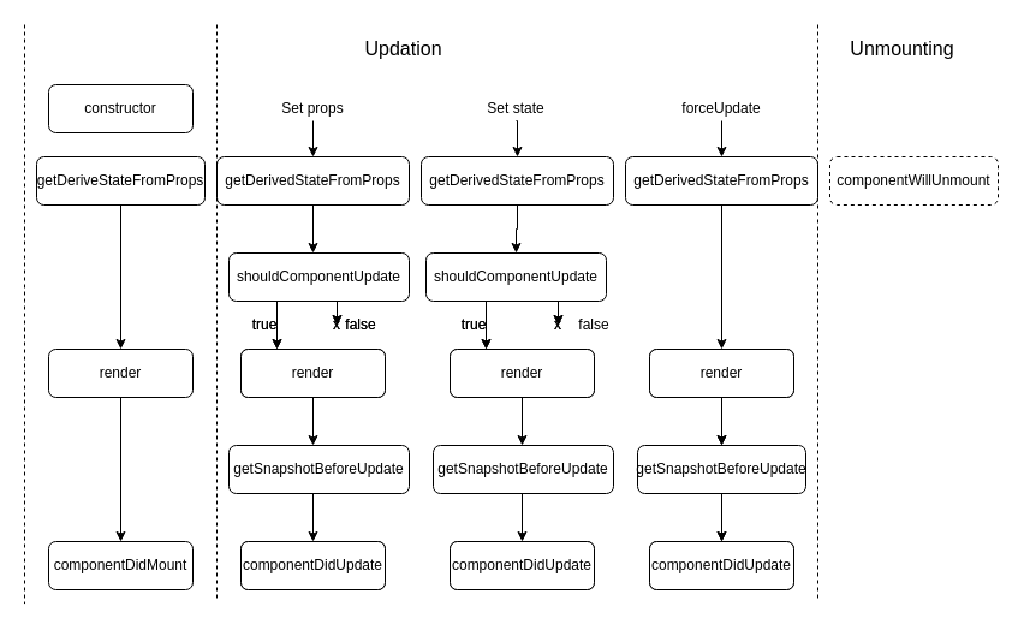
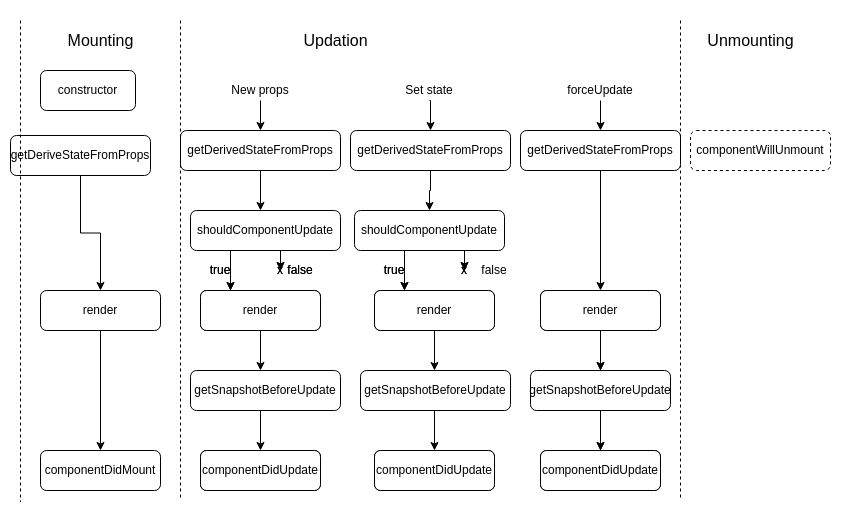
+ <mxCell id="29" value="&lt;font style=&quot;font-size: 16px&quot;&gt;Mounting&lt;/font&gt;" style="text;html=1;align=center;verticalAlign=middle;resizable=0;points=[];autosize=1;" parent="1" vertex="1"><mxGeometry x="60" y="30" width="80" height="20" as="geometry" /></mxCell>
- <mxCell id="30" value="constructor" style="rounded=1;whiteSpace=wrap;html=1;" parent="1" vertex="1"><mxGeometry x="40" y="70" width="120" height="40" as="geometry" /></mxCell>
+ <mxCell id="30" value="constructor" style="rounded=1;whiteSpace=wrap;html=1;" parent="1" vertex="1"><mxGeometry x="40" y="70" width="95" height="40" as="geometry" /></mxCell>
- <mxCell id="26" value="Set props" style="text;html=1;strokeColor=none;fillColor=none;align=center;verticalAlign=middle;whiteSpace=wrap;rounded=0;" parent="1" vertex="1"><mxGeometry x="225" y="80" width="70" height="20" as="geometry" /></mxCell>
+ <mxCell id="26" value="New props" style="text;html=1;strokeColor=none;fillColor=none;align=center;verticalAlign=middle;whiteSpace=wrap;rounded=0;" parent="1" vertex="1"><mxGeometry x="225" y="80" width="70" height="20" as="geometry" /></mxCell>
- <mxCell id="32" value="getDeriveStateFromProps" style="whiteSpace=wrap;html=1;rounded=1;" parent="1" vertex="1"><mxGeometry x="30" y="130" width="140" height="40" as="geometry" /></mxCell>
+ <mxCell id="32" value="getDeriveStateFromProps" style="whiteSpace=wrap;html=1;rounded=1;" parent="1" vertex="1"><mxGeometry x="10" y="135" width="140" height="40" as="geometry" /></mxCell>
